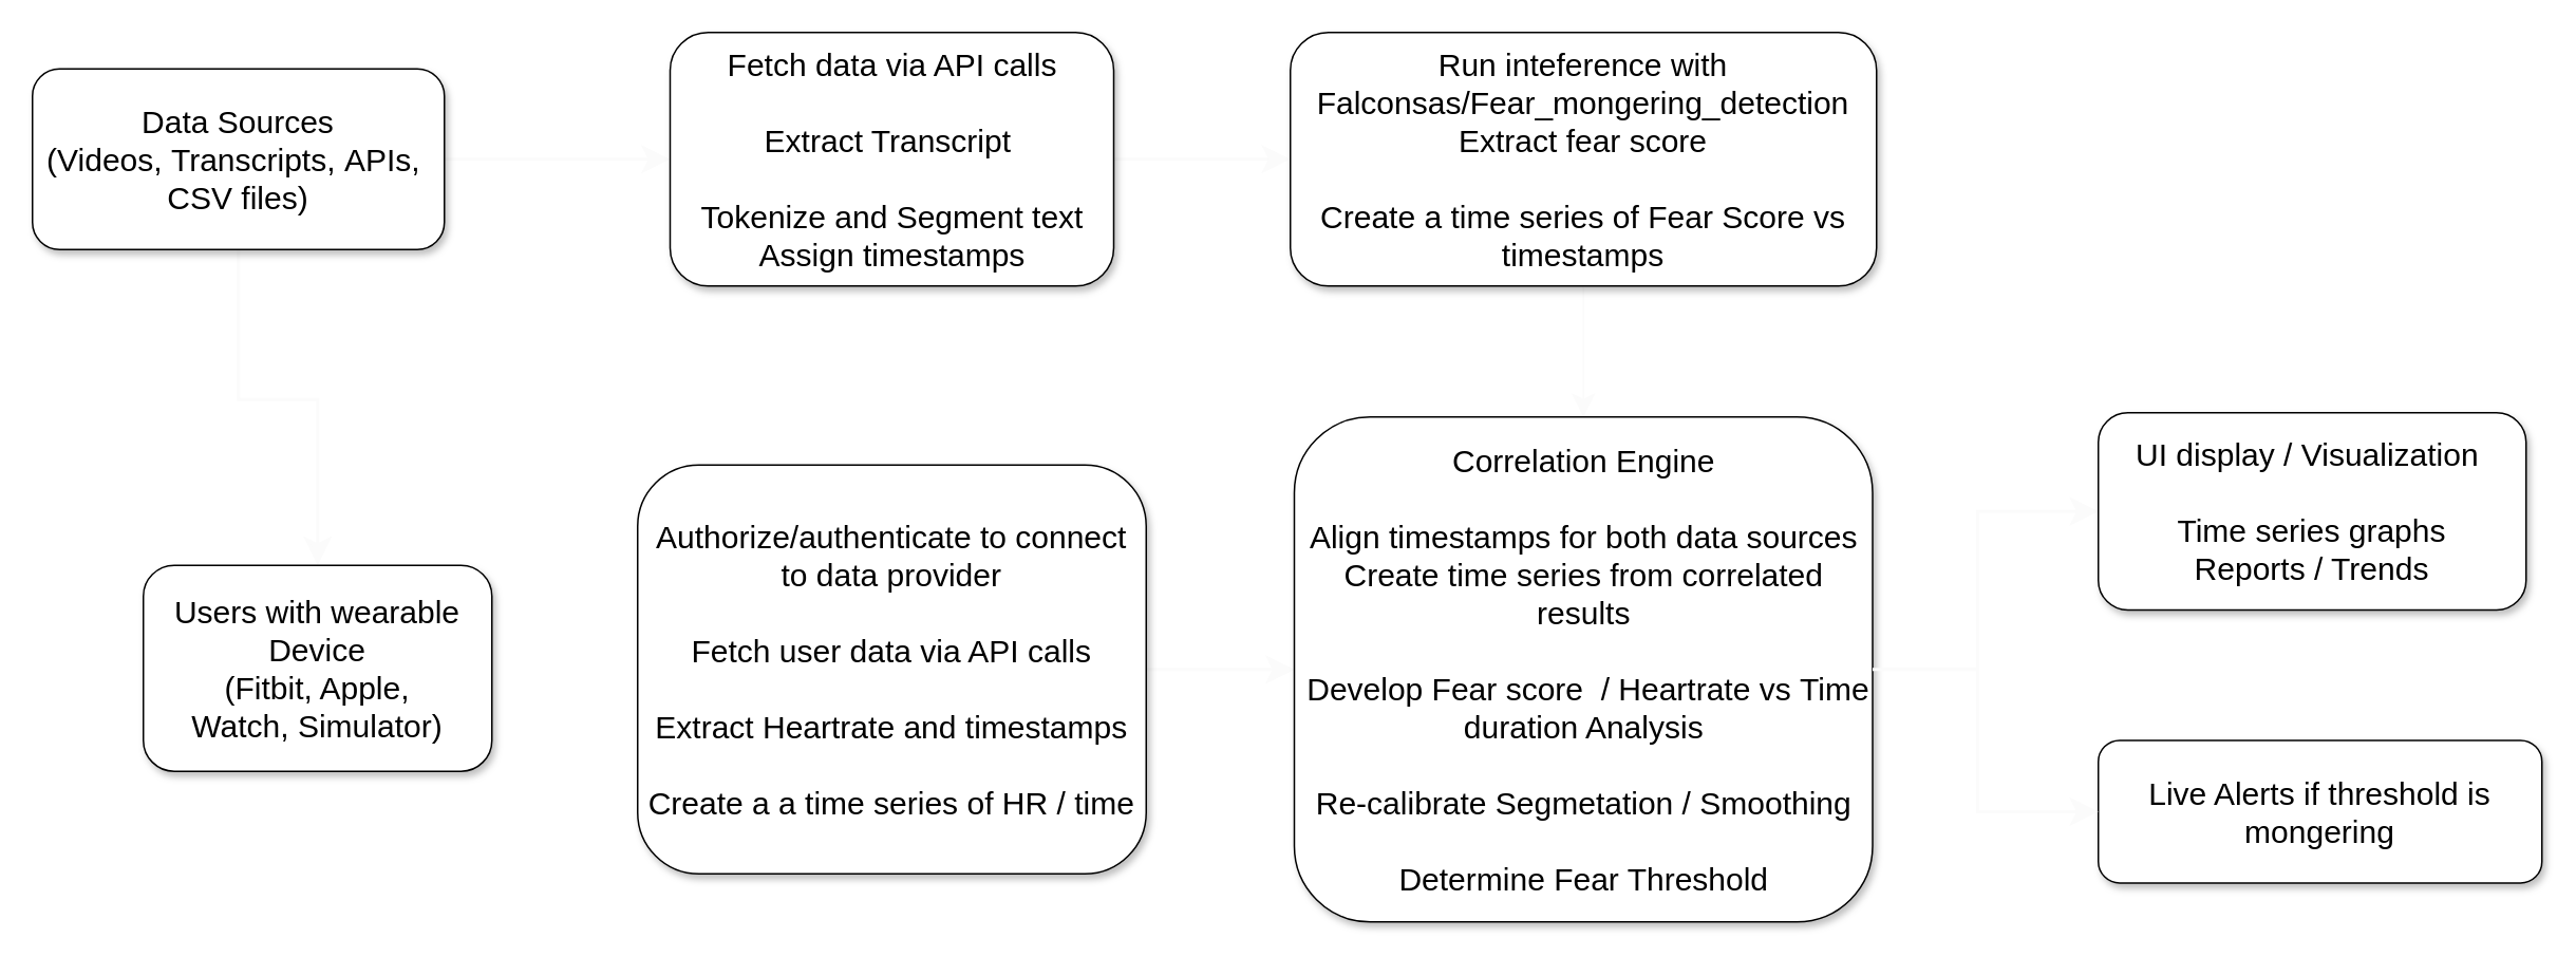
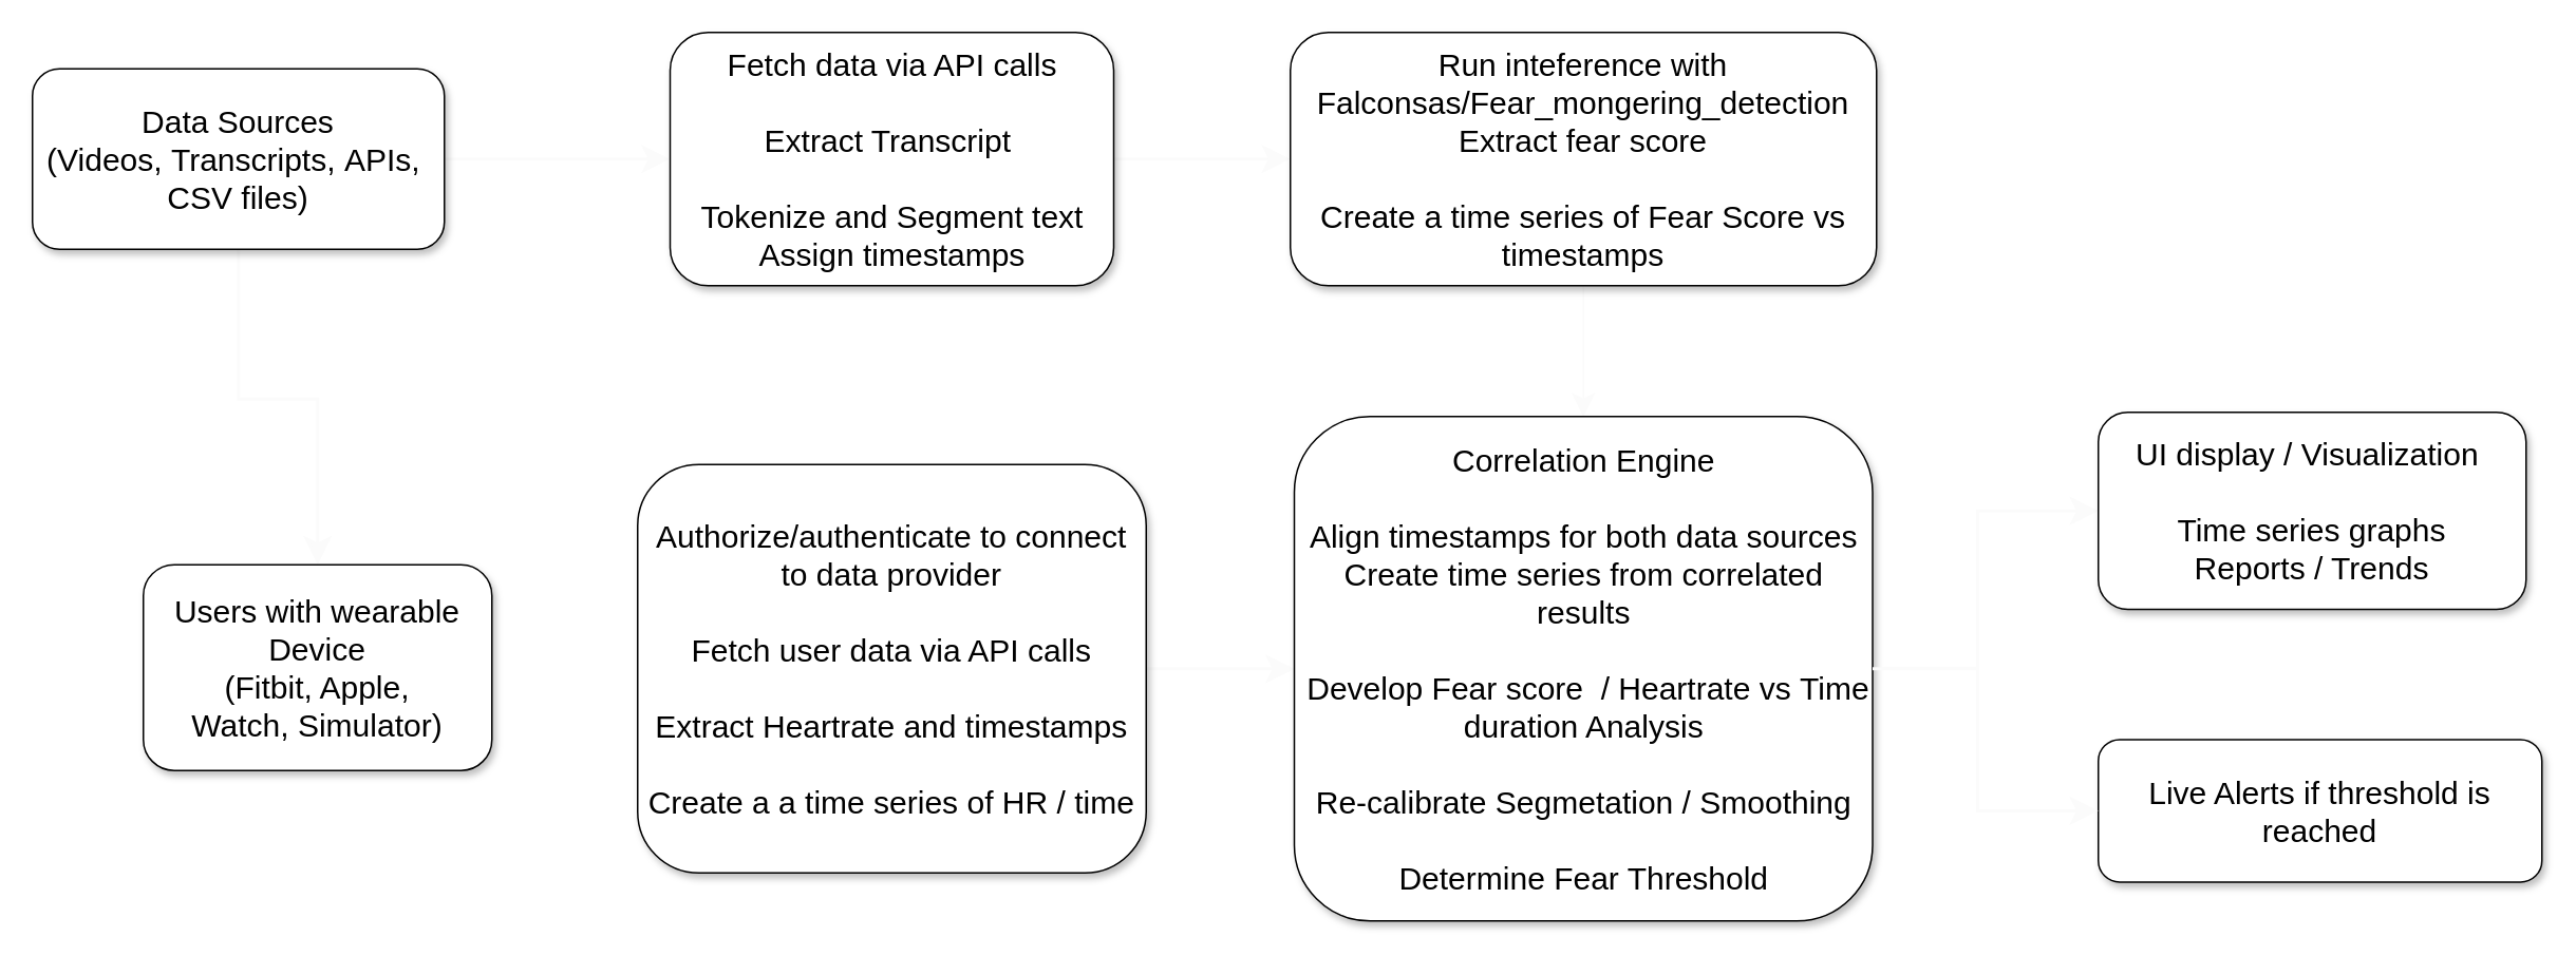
- <mxCell id="6" value="&lt;div&gt;&lt;font&gt;Live Alerts&amp;nbsp;&lt;/font&gt;&lt;span&gt;if threshold is mongering&lt;/span&gt;&lt;/div&gt;" style="rounded=1;whiteSpace=wrap;html=1;fontSize=20;glass=0;strokeWidth=1;shadow=1;labelBackgroundColor=none;" parent="1" vertex="1"><mxGeometry x="1324" y="466.75" width="280" height="90" as="geometry" /></mxCell>
+ <mxCell id="6" value="&lt;div&gt;&lt;font&gt;Live Alerts&amp;nbsp;&lt;/font&gt;&lt;span&gt;if threshold is reached&lt;/span&gt;&lt;/div&gt;" style="rounded=1;whiteSpace=wrap;html=1;fontSize=20;glass=0;strokeWidth=1;shadow=1;labelBackgroundColor=none;" parent="1" vertex="1"><mxGeometry x="1324" y="466.75" width="280" height="90" as="geometry" /></mxCell>
